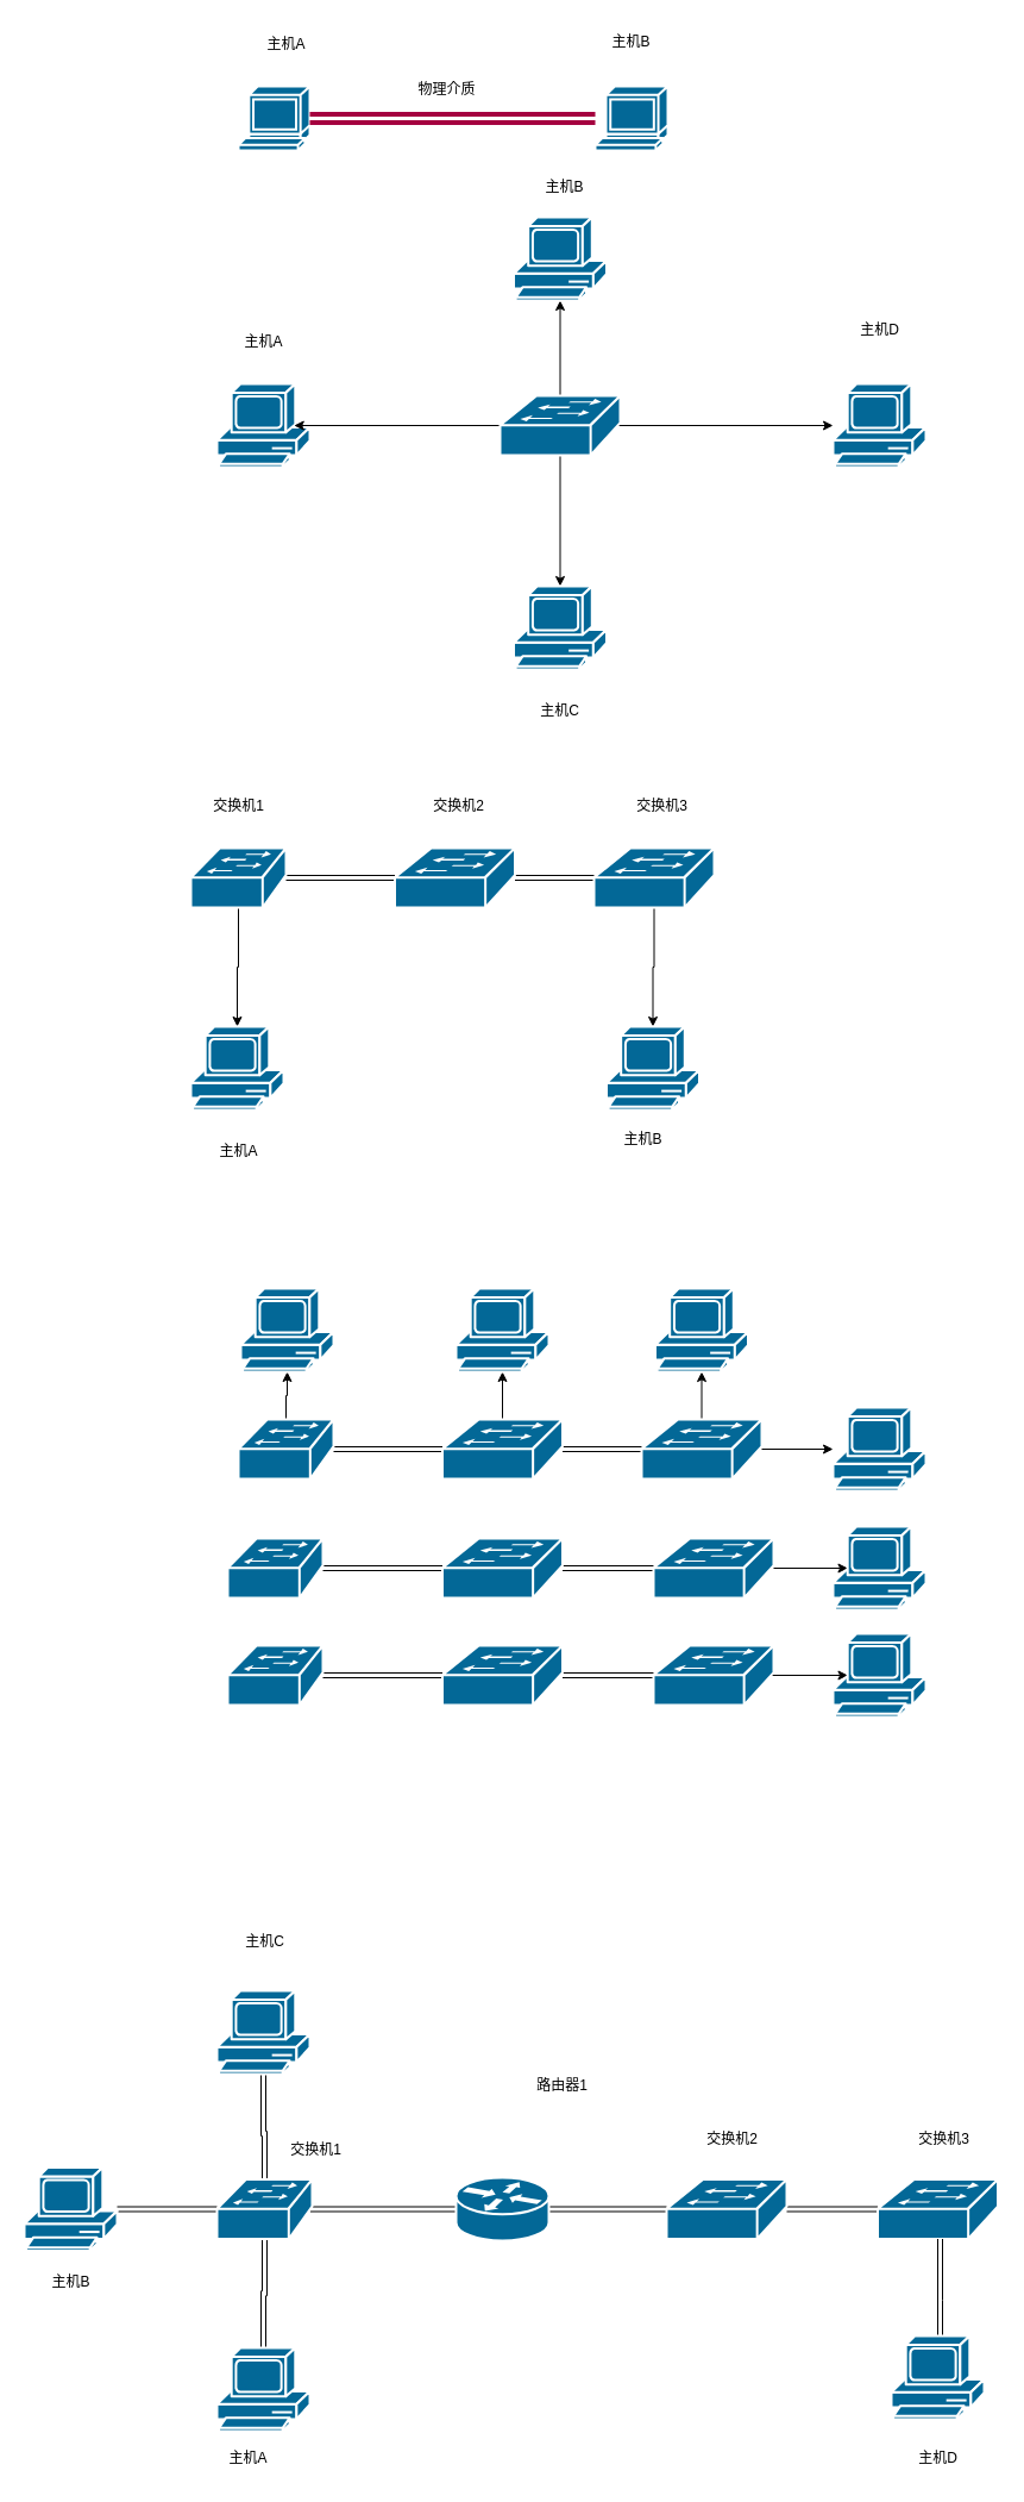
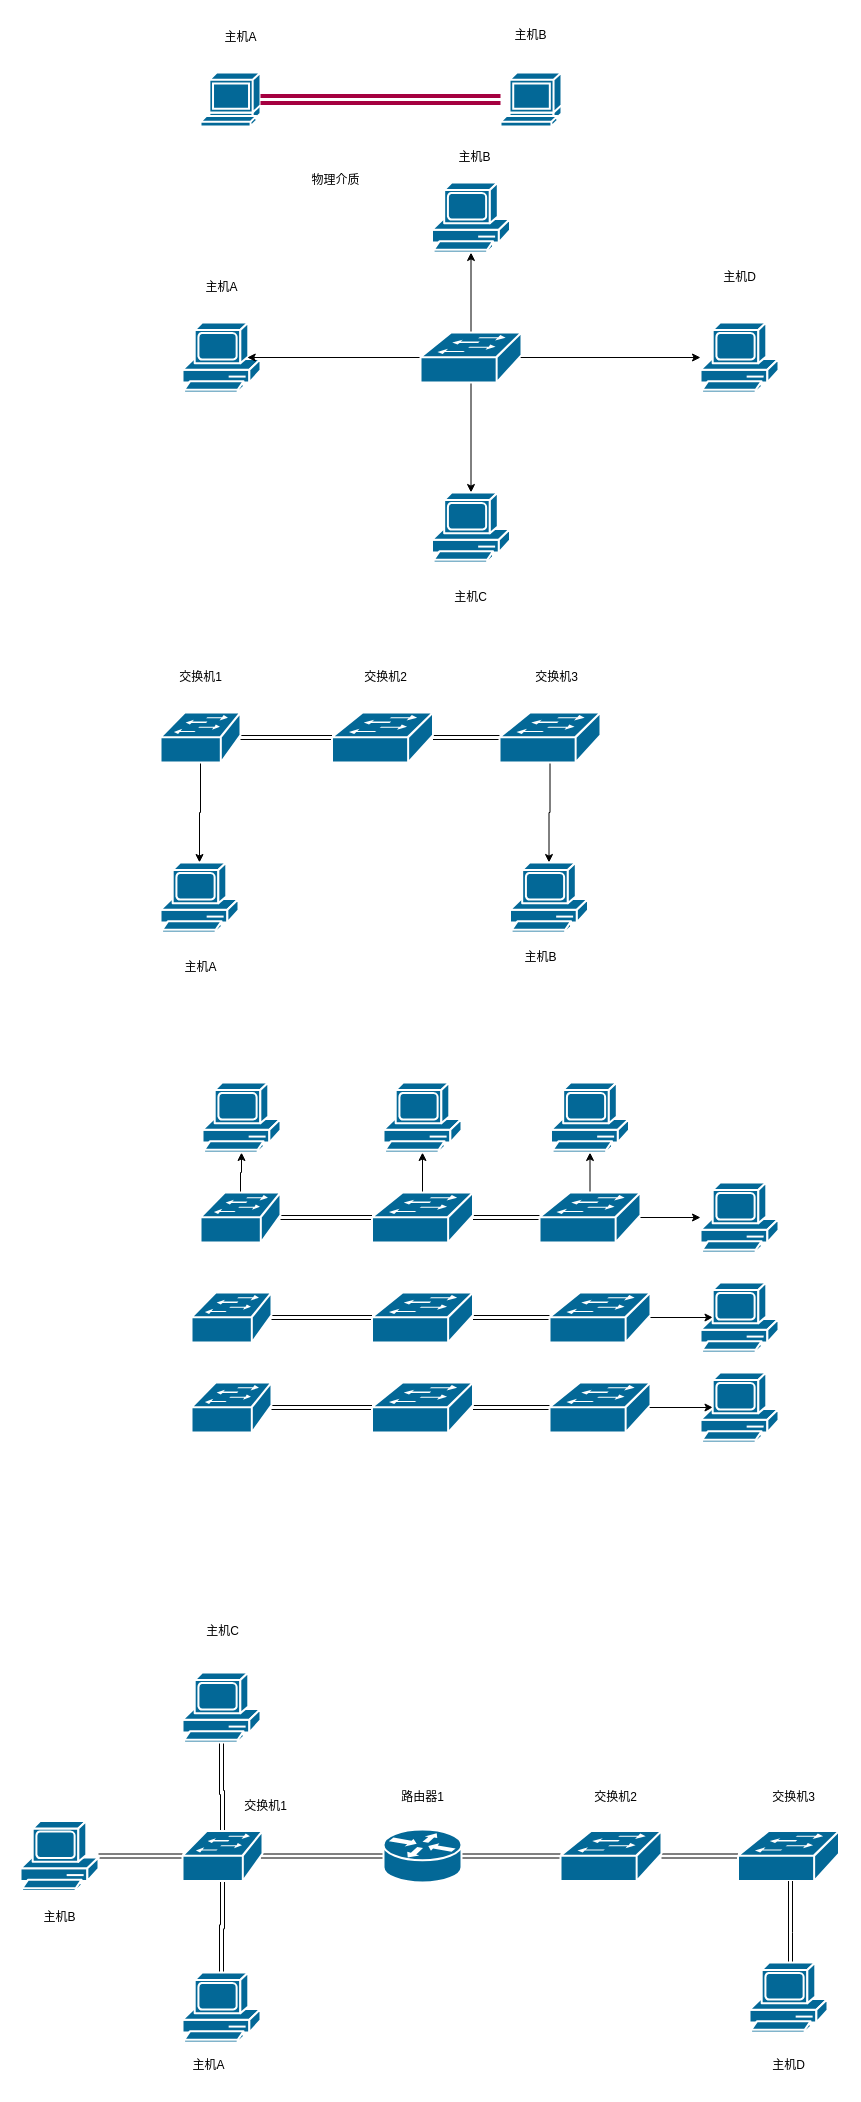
- <mxCell id="7" value="物理介质" style="text;html=1;align=center;verticalAlign=middle;resizable=0;points=[];autosize=1;strokeColor=none;fillColor=none;" vertex="1" parent="1"><mxGeometry x="340" y="60" width="70" height="30" as="geometry" /></mxCell>
+ <mxCell id="7" value="物理介质" style="text;html=1;align=center;verticalAlign=middle;resizable=0;points=[];autosize=1;strokeColor=none;fillColor=none;" vertex="1" parent="1"><mxGeometry x="300" y="165" width="70" height="30" as="geometry" /></mxCell>
- <mxCell id="82" value="路由器1" style="text;html=1;align=center;verticalAlign=middle;resizable=0;points=[];autosize=1;strokeColor=none;fillColor=none;" vertex="1" parent="1"><mxGeometry x="437" y="1737" width="70" height="30" as="geometry" /></mxCell>
+ <mxCell id="82" value="路由器1" style="text;html=1;align=center;verticalAlign=middle;resizable=0;points=[];autosize=1;strokeColor=none;fillColor=none;" vertex="1" parent="1"><mxGeometry x="387" y="1782" width="70" height="30" as="geometry" /></mxCell>
